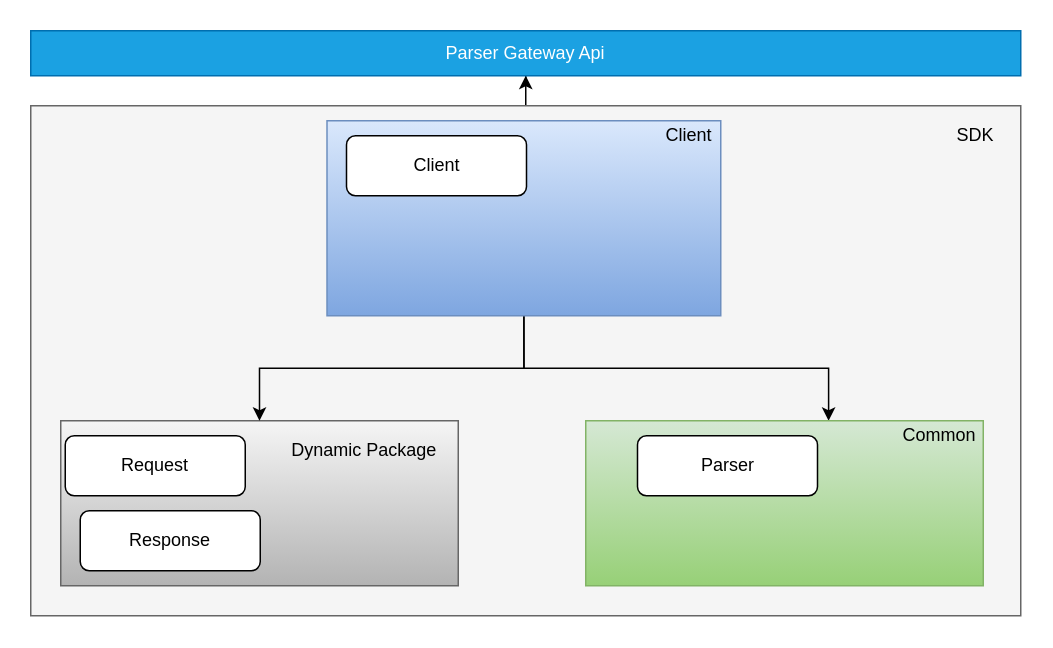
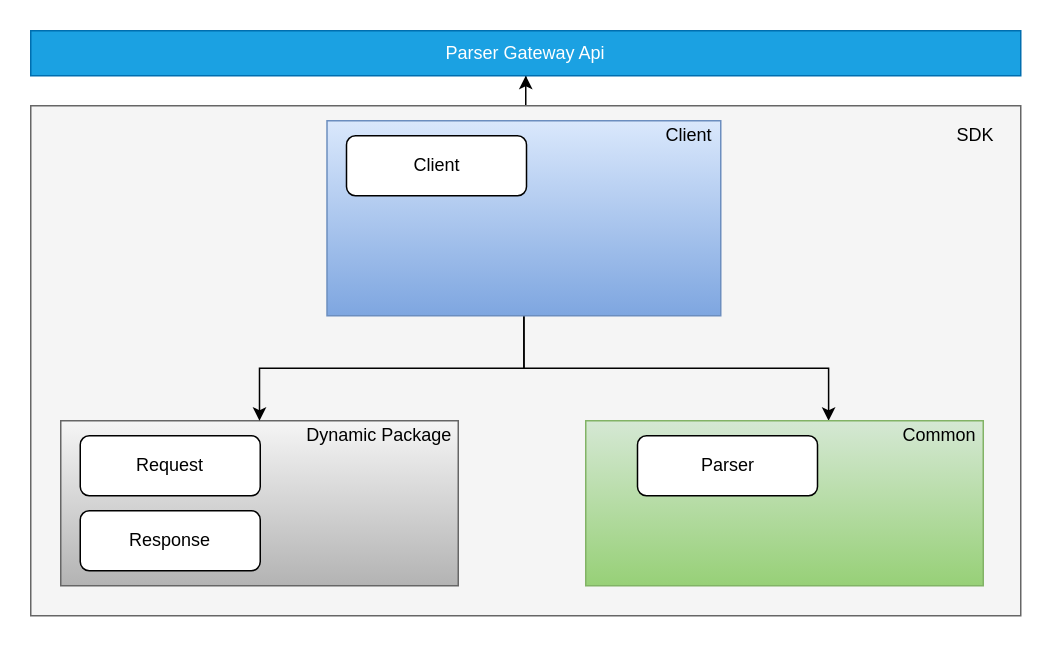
- <mxCell id="9" value="Dynamic Package" style="text;html=1;strokeColor=none;fillColor=none;align=center;verticalAlign=middle;whiteSpace=wrap;rounded=0;" vertex="1" parent="1"><mxGeometry x="190" y="290" width="105" height="20" as="geometry" /></mxCell>
+ <mxCell id="9" value="Dynamic Package" style="text;html=1;strokeColor=none;fillColor=none;align=center;verticalAlign=middle;whiteSpace=wrap;rounded=0;" vertex="1" parent="1"><mxGeometry x="200" y="280" width="105" height="20" as="geometry" /></mxCell>
- <mxCell id="7" value="Request" style="rounded=1;whiteSpace=wrap;html=1;" vertex="1" parent="1"><mxGeometry x="43" y="290" width="120" height="40" as="geometry" /></mxCell>
+ <mxCell id="7" value="Request" style="rounded=1;whiteSpace=wrap;html=1;" vertex="1" parent="1"><mxGeometry x="53" y="290" width="120" height="40" as="geometry" /></mxCell>
